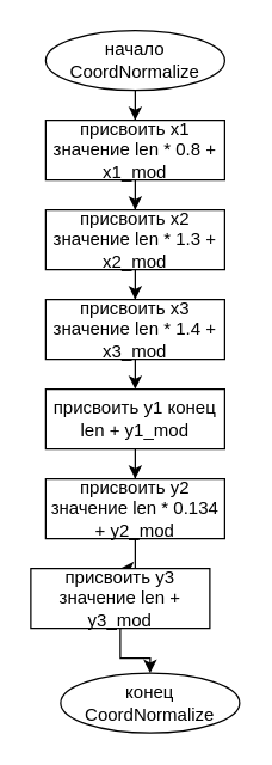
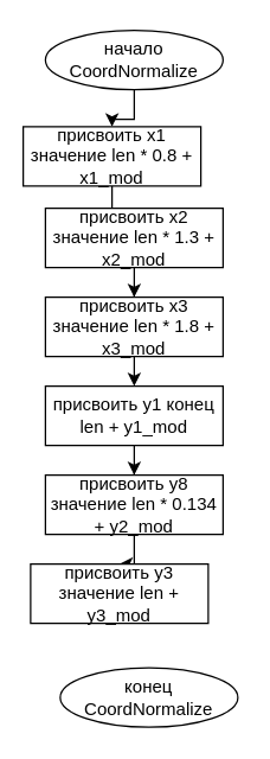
- <mxCell id="5" value="присвоить x1 значение len * 0.8 + x1_mod" style="rounded=0;whiteSpace=wrap;html=1;" parent="1" vertex="1"><mxGeometry x="30" y="80" width="120" height="40" as="geometry" /></mxCell>
+ <mxCell id="5" value="присвоить x1 значение len * 0.8 + x1_mod" style="rounded=0;whiteSpace=wrap;html=1;" parent="1" vertex="1"><mxGeometry x="15" y="85" width="120" height="40" as="geometry" /></mxCell>
- <mxCell id="8" value="присвоить x3 значение len * 1.4 + x3_mod" style="rounded=0;whiteSpace=wrap;html=1;" parent="1" vertex="1"><mxGeometry x="30" y="200" width="120" height="40" as="geometry" /></mxCell>
+ <mxCell id="8" value="присвоить x3 значение len * 1.8 + x3_mod" style="rounded=0;whiteSpace=wrap;html=1;" parent="1" vertex="1"><mxGeometry x="30" y="200" width="120" height="40" as="geometry" /></mxCell>
- <mxCell id="13" value="присвоить y2 значение len * 0.134 + y2_mod" style="rounded=0;whiteSpace=wrap;html=1;" parent="1" vertex="1"><mxGeometry x="30" y="320" width="120" height="40" as="geometry" /></mxCell>
+ <mxCell id="13" value="присвоить y8 значение len * 0.134 + y2_mod" style="rounded=0;whiteSpace=wrap;html=1;" parent="1" vertex="1"><mxGeometry x="30" y="320" width="120" height="40" as="geometry" /></mxCell>
- <mxCell id="14" value="" style="edgeStyle=orthogonalEdgeStyle;rounded=0;orthogonalLoop=1;jettySize=auto;html=1;" parent="1" source="15" target="16" edge="1"><mxGeometry relative="1" as="geometry" /></mxCell>
